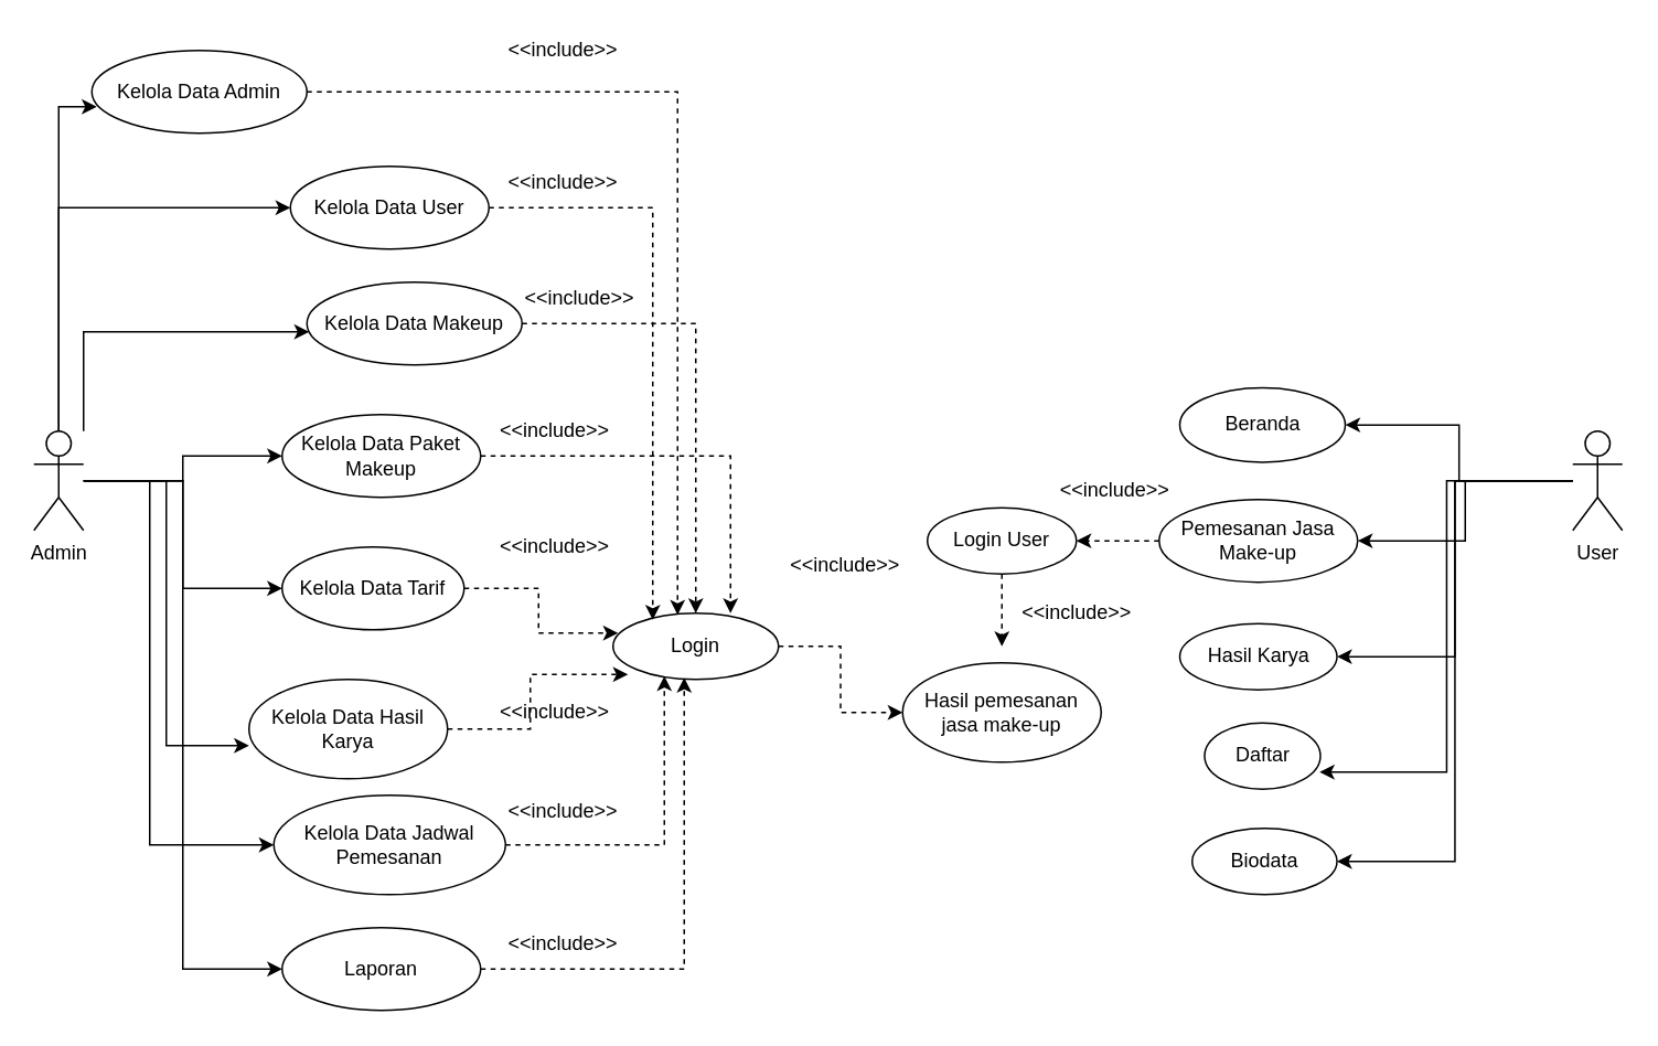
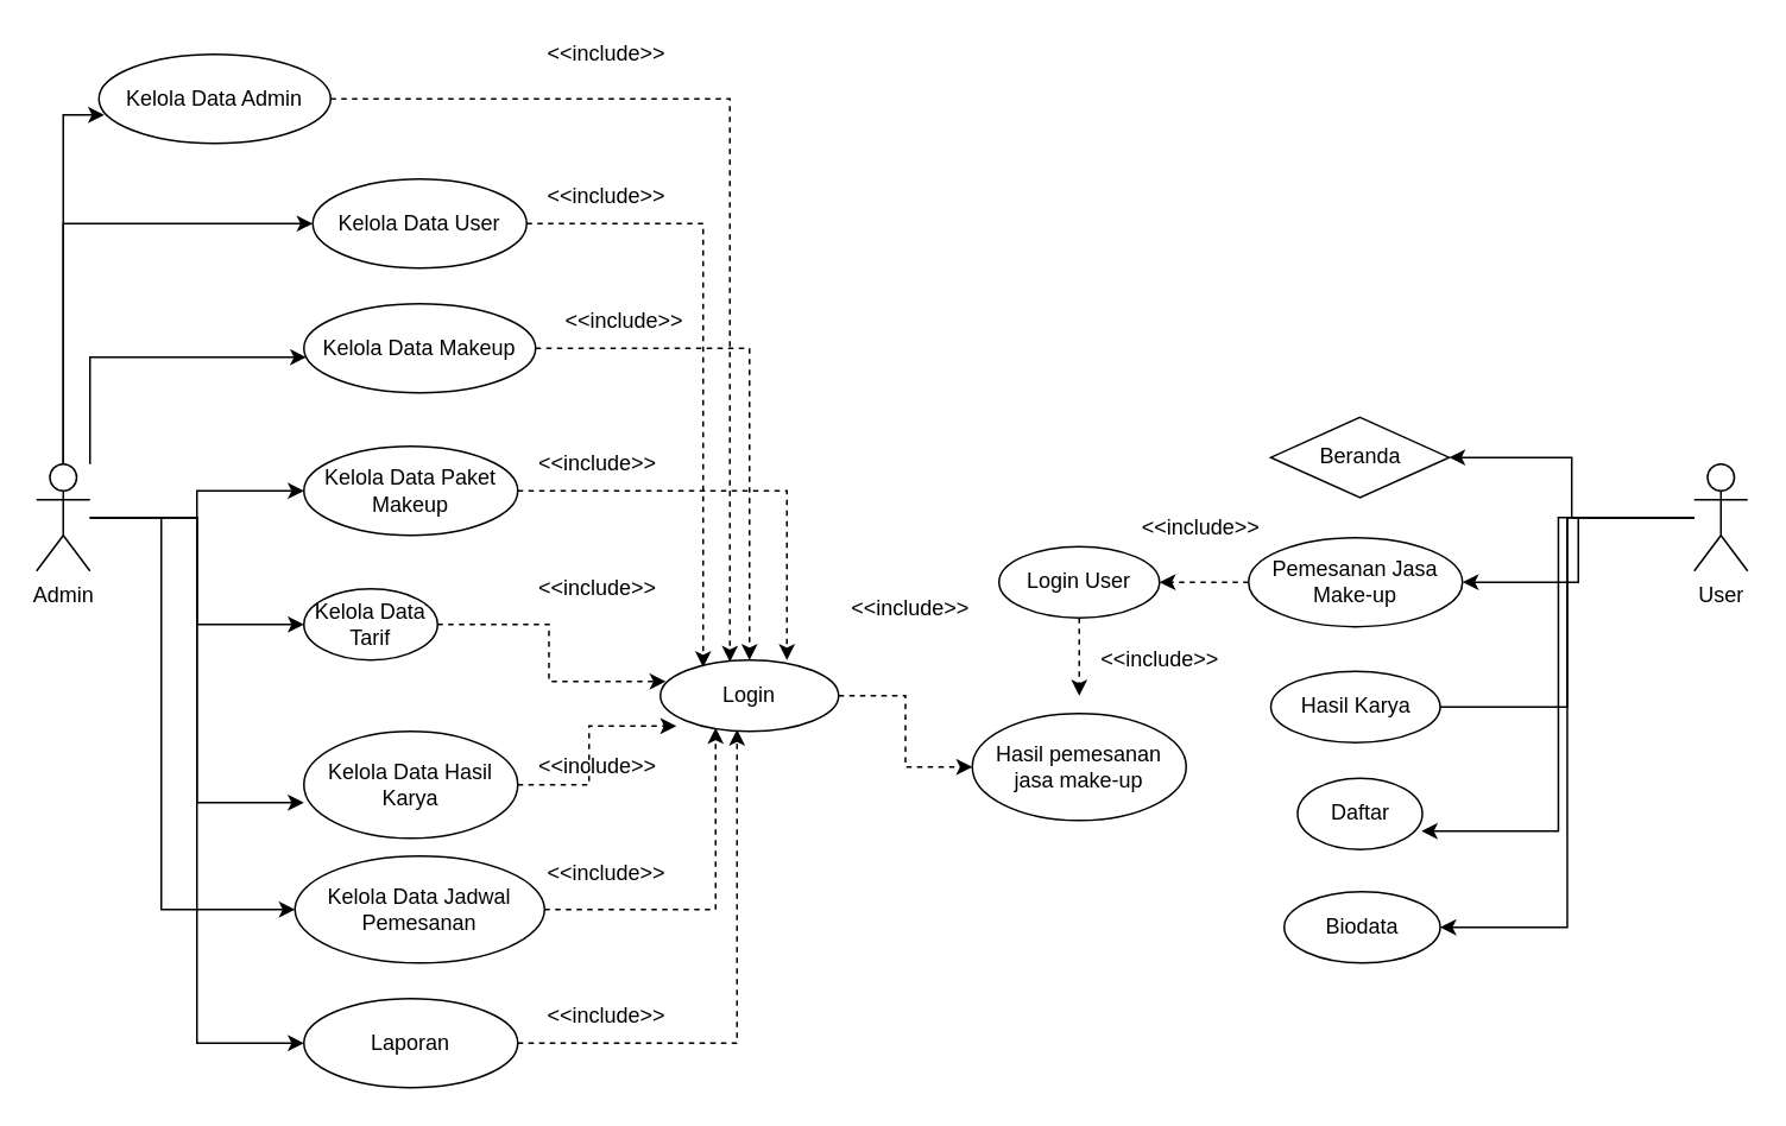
- <mxCell id="14" value="Kelola Data Makeup" style="ellipse;whiteSpace=wrap;html=1;" parent="1" vertex="1"><mxGeometry x="185" y="170" width="130" height="50" as="geometry" /></mxCell>
+ <mxCell id="14" value="Kelola Data Makeup" style="ellipse;whiteSpace=wrap;html=1;" parent="1" vertex="1"><mxGeometry x="170" y="170" width="130" height="50" as="geometry" /></mxCell>
- <mxCell id="40" value="Beranda" style="ellipse;whiteSpace=wrap;html=1;" parent="1" vertex="1"><mxGeometry x="712.5" y="233.75" width="100" height="45" as="geometry" /></mxCell>
+ <mxCell id="40" value="Beranda" style="rhombus;whiteSpace=wrap;html=1;" parent="1" vertex="1"><mxGeometry x="712.5" y="233.75" width="100" height="45" as="geometry" /></mxCell>
- <mxCell id="18" value="Kelola Data Tarif" style="ellipse;whiteSpace=wrap;html=1;" parent="1" vertex="1"><mxGeometry x="170" y="330" width="110" height="50" as="geometry" /></mxCell>
+ <mxCell id="18" value="Kelola Data Tarif" style="ellipse;whiteSpace=wrap;html=1;" parent="1" vertex="1"><mxGeometry x="170" y="330" width="75" height="40" as="geometry" /></mxCell>
- <mxCell id="36" style="edgeStyle=orthogonalEdgeStyle;rounded=0;orthogonalLoop=1;jettySize=auto;html=1;entryX=1;entryY=0.5;entryDx=0;entryDy=0;" parent="1" source="39" target="43" edge="1"><mxGeometry relative="1" as="geometry" /></mxCell>
+ <mxCell id="36" style="edgeStyle=orthogonalEdgeStyle;rounded=0;orthogonalLoop=1;jettySize=auto;html=1;entryX=1;entryY=0.5;entryDx=0;entryDy=0;endArrow=none;" parent="1" source="39" target="43" edge="1"><mxGeometry relative="1" as="geometry" /></mxCell>
- <mxCell id="20" value="Kelola Data Hasil Karya" style="ellipse;whiteSpace=wrap;html=1;" parent="1" vertex="1"><mxGeometry x="150" y="410" width="120" height="60" as="geometry" /></mxCell>
+ <mxCell id="20" value="Kelola Data Hasil Karya" style="ellipse;whiteSpace=wrap;html=1;" parent="1" vertex="1"><mxGeometry x="170" y="410" width="120" height="60" as="geometry" /></mxCell>
